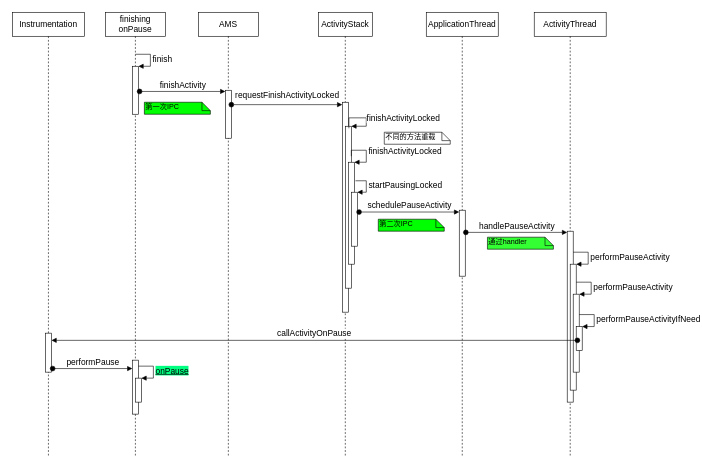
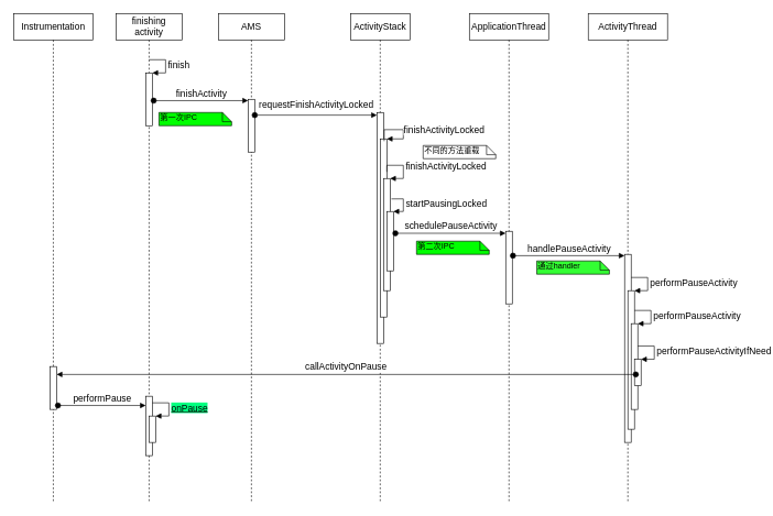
- <mxCell id="2" value="&lt;font style=&quot;font-size: 14px&quot;&gt;finishing onPause&lt;/font&gt;" style="shape=umlLifeline;perimeter=lifelinePerimeter;whiteSpace=wrap;html=1;container=1;collapsible=0;recursiveResize=0;outlineConnect=0;" parent="1" vertex="1"><mxGeometry x="175" y="20" width="100" height="740" as="geometry" /></mxCell>
+ <mxCell id="2" value="&lt;font style=&quot;font-size: 14px&quot;&gt;finishing activity&lt;/font&gt;" style="shape=umlLifeline;perimeter=lifelinePerimeter;whiteSpace=wrap;html=1;container=1;collapsible=0;recursiveResize=0;outlineConnect=0;" parent="1" vertex="1"><mxGeometry x="175" y="20" width="100" height="740" as="geometry" /></mxCell>
